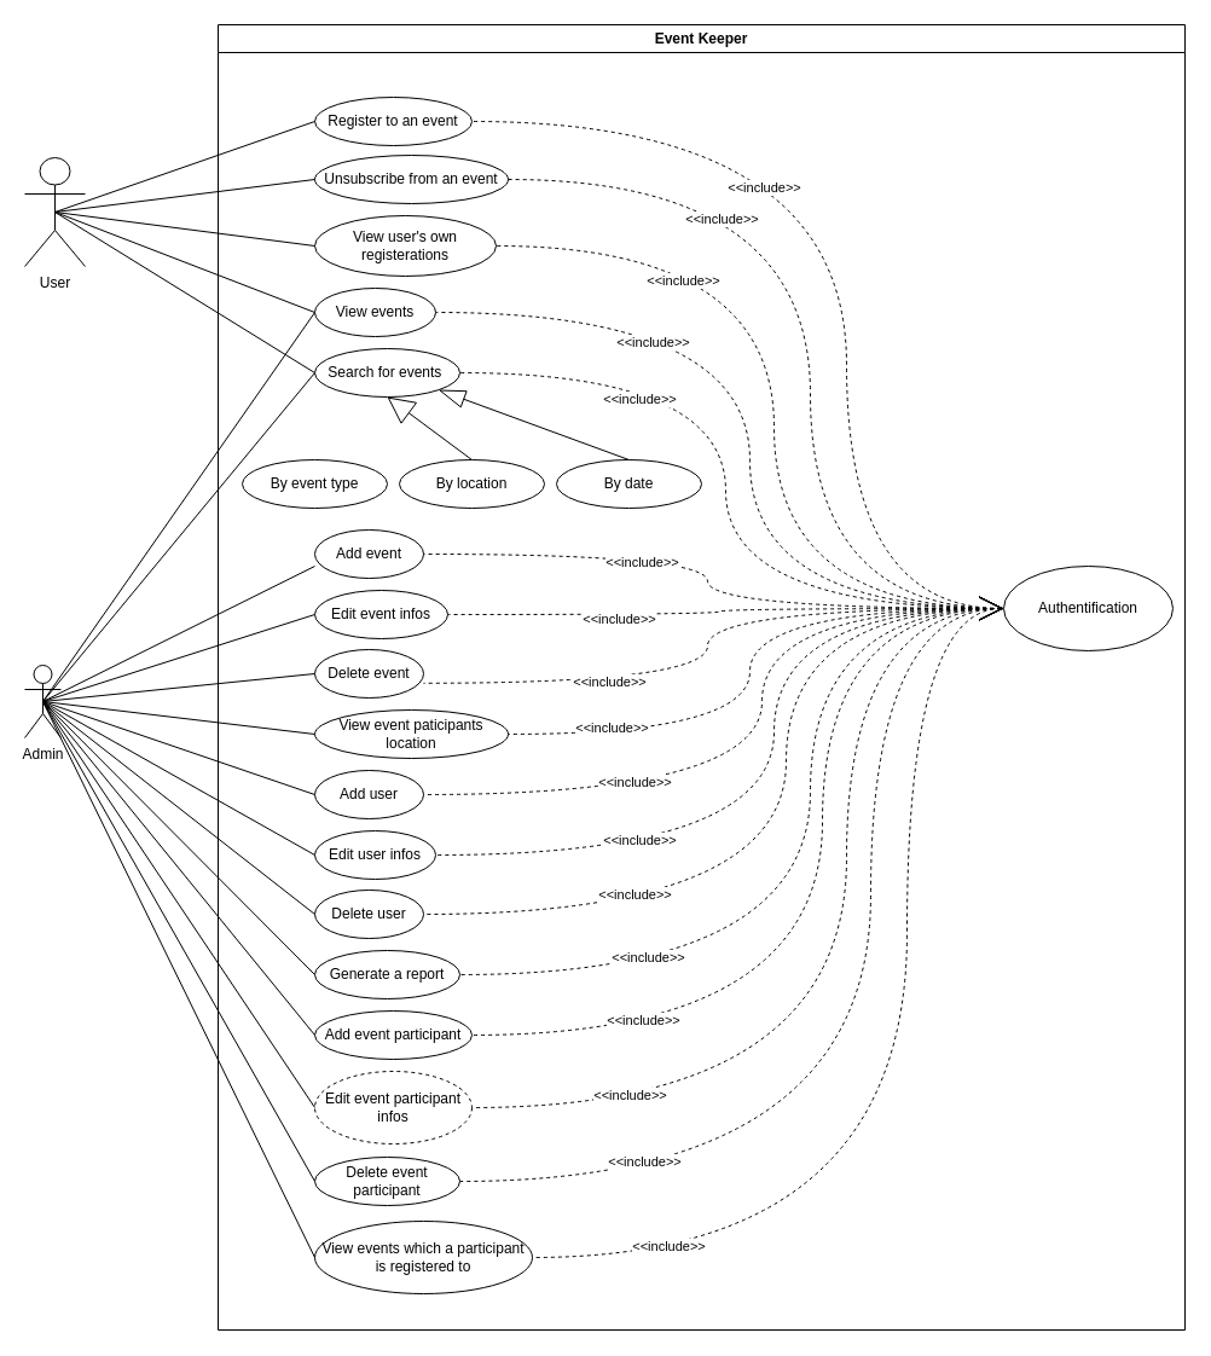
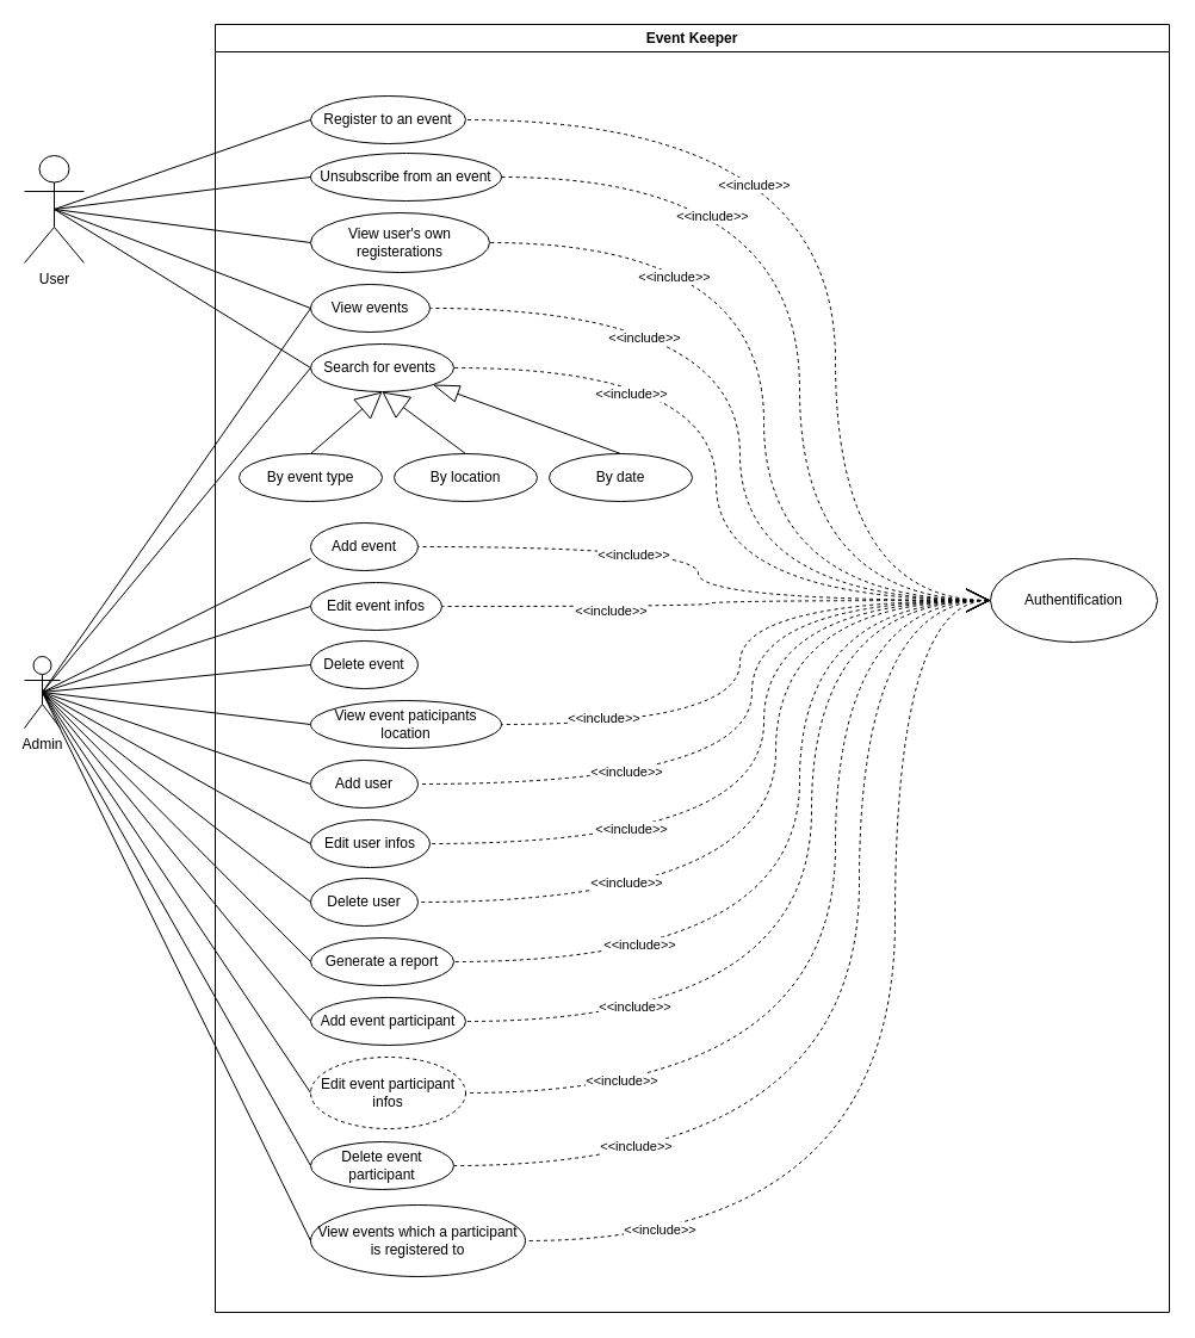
+ <mxCell id="22" style="rounded=0;orthogonalLoop=1;jettySize=auto;html=1;exitX=0.5;exitY=0;exitDx=0;exitDy=0;endArrow=block;endFill=0;entryX=0.5;entryY=1;entryDx=0;entryDy=0;startArrow=none;startFill=0;endSize=20;" parent="2" source="23" target="11" edge="1"><mxGeometry relative="1" as="geometry" /></mxCell>
- <mxCell id="78" style="edgeStyle=orthogonalEdgeStyle;rounded=0;orthogonalLoop=1;jettySize=auto;html=1;exitX=0;exitY=0.5;exitDx=0;exitDy=0;entryX=1;entryY=0.695;entryDx=0;entryDy=0;entryPerimeter=0;curved=1;endArrow=none;endFill=0;startArrow=open;startFill=0;endSize=6;startSize=18;dashed=1;" edge="1" parent="1" source="54" target="55"><mxGeometry relative="1" as="geometry" /></mxCell>
- <mxCell id="79" value="&amp;lt;&amp;lt;include&amp;gt;&amp;gt;" style="edgeLabel;html=1;align=center;verticalAlign=middle;resizable=0;points=[];" vertex="1" connectable="0" parent="78"><mxGeometry x="0.433" y="-1" relative="1" as="geometry"><mxPoint as="offset" /></mxGeometry></mxCell>
